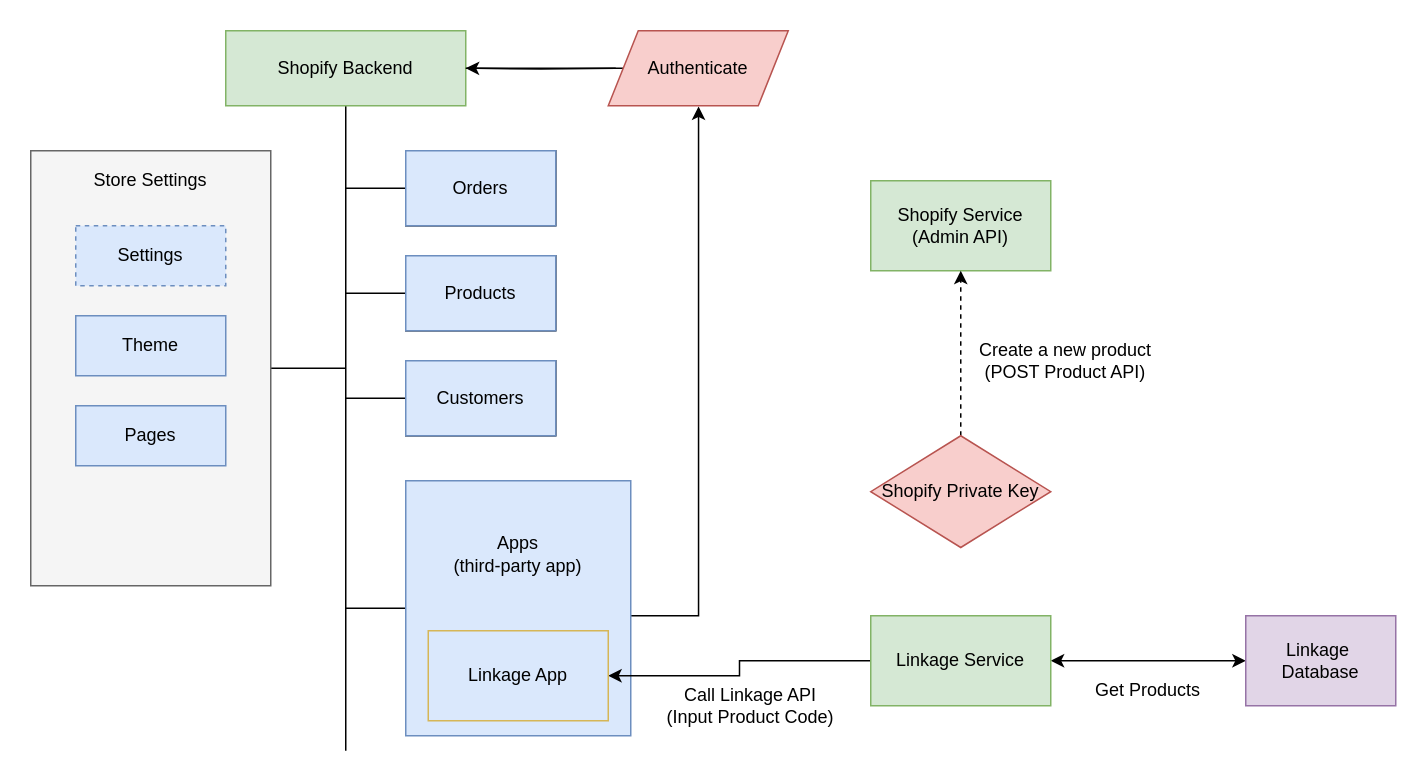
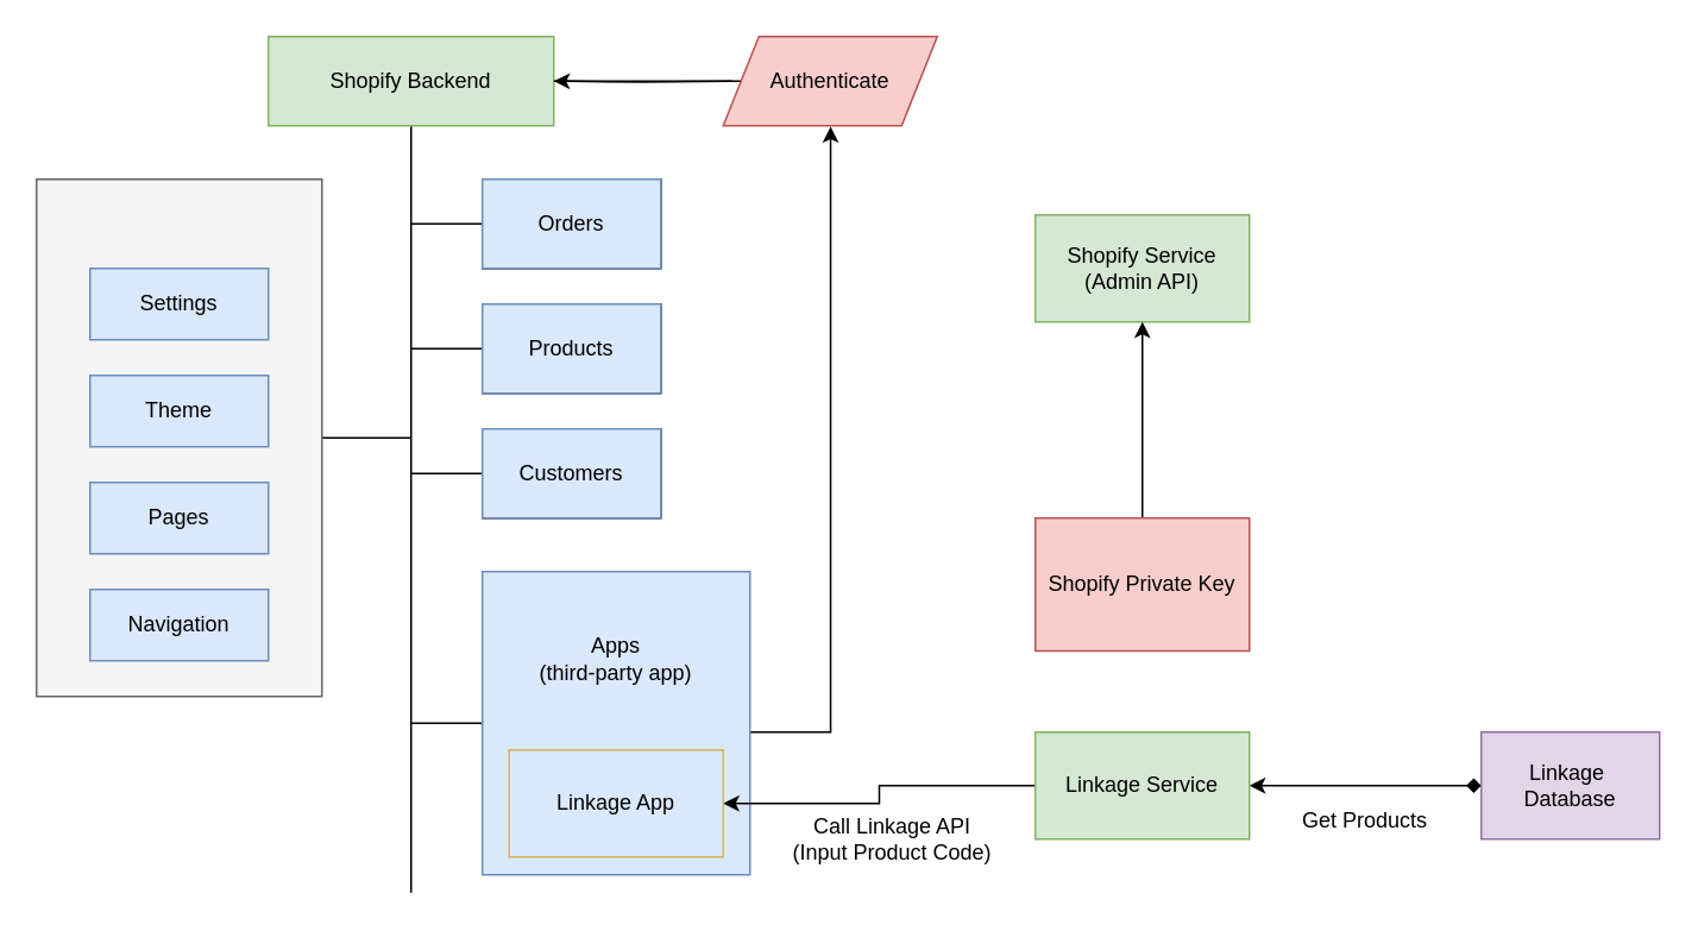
- <mxCell id="31" value="Store Settings" style="text;html=1;strokeColor=none;fillColor=none;align=center;verticalAlign=middle;whiteSpace=wrap;rounded=0;" vertex="1" parent="1"><mxGeometry x="40" y="110" width="120" height="20" as="geometry" /></mxCell>
- <mxCell id="26" value="Settings" style="rounded=0;whiteSpace=wrap;html=1;fillColor=#dae8fc;strokeColor=#6c8ebf;dashed=1;" vertex="1" parent="1"><mxGeometry x="50" y="150" width="100" height="40" as="geometry" /></mxCell>
+ <mxCell id="26" value="Settings" style="rounded=0;whiteSpace=wrap;html=1;fillColor=#dae8fc;strokeColor=#6c8ebf;" vertex="1" parent="1"><mxGeometry x="50" y="150" width="100" height="40" as="geometry" /></mxCell>
- <mxCell id="17" style="edgeStyle=orthogonalEdgeStyle;rounded=0;orthogonalLoop=1;jettySize=auto;html=1;entryX=0.5;entryY=1;entryDx=0;entryDy=0;endArrow=classic;endFill=1;strokeColor=#000000;dashed=1;" edge="1" parent="1" source="18" target="13"><mxGeometry relative="1" as="geometry" /></mxCell>
+ <mxCell id="17" style="edgeStyle=orthogonalEdgeStyle;rounded=0;orthogonalLoop=1;jettySize=auto;html=1;entryX=0.5;entryY=1;entryDx=0;entryDy=0;endArrow=classic;endFill=1;strokeColor=#000000;" edge="1" parent="1" source="18" target="13"><mxGeometry relative="1" as="geometry" /></mxCell>
- <mxCell id="28" value="Create a new product&lt;br&gt;(POST Product API)" style="text;html=1;strokeColor=none;fillColor=none;align=center;verticalAlign=middle;whiteSpace=wrap;rounded=0;" vertex="1" parent="1"><mxGeometry x="650" y="230" width="120" height="20" as="geometry" /></mxCell>
- <mxCell id="18" value="Shopify Private Key&lt;br&gt;" style="rhombus;whiteSpace=wrap;html=1;fillColor=#f8cecc;strokeColor=#b85450;" vertex="1" parent="1"><mxGeometry x="580" y="290" width="120" height="74.5" as="geometry" /></mxCell>
+ <mxCell id="18" value="Shopify Private Key&lt;br&gt;" style="rounded=0;whiteSpace=wrap;html=1;fillColor=#f8cecc;strokeColor=#b85450;" vertex="1" parent="1"><mxGeometry x="580" y="290" width="120" height="74.5" as="geometry" /></mxCell>
+ <mxCell id="34" value="Navigation" style="rounded=0;whiteSpace=wrap;html=1;fillColor=#dae8fc;strokeColor=#6c8ebf;" vertex="1" parent="1"><mxGeometry x="50" y="330" width="100" height="40" as="geometry" /></mxCell>
- <mxCell id="15" value="" style="edgeStyle=orthogonalEdgeStyle;rounded=0;orthogonalLoop=1;jettySize=auto;html=1;endArrow=classic;endFill=1;strokeColor=#000000;startArrow=classic;startFill=1;" edge="1" parent="1" source="16" target="29"><mxGeometry relative="1" as="geometry" /></mxCell>
+ <mxCell id="15" value="" style="edgeStyle=orthogonalEdgeStyle;rounded=0;orthogonalLoop=1;jettySize=auto;html=1;endArrow=diamond;endFill=1;strokeColor=#000000;startArrow=classic;startFill=1;" edge="1" parent="1" source="16" target="29"><mxGeometry relative="1" as="geometry" /></mxCell>
